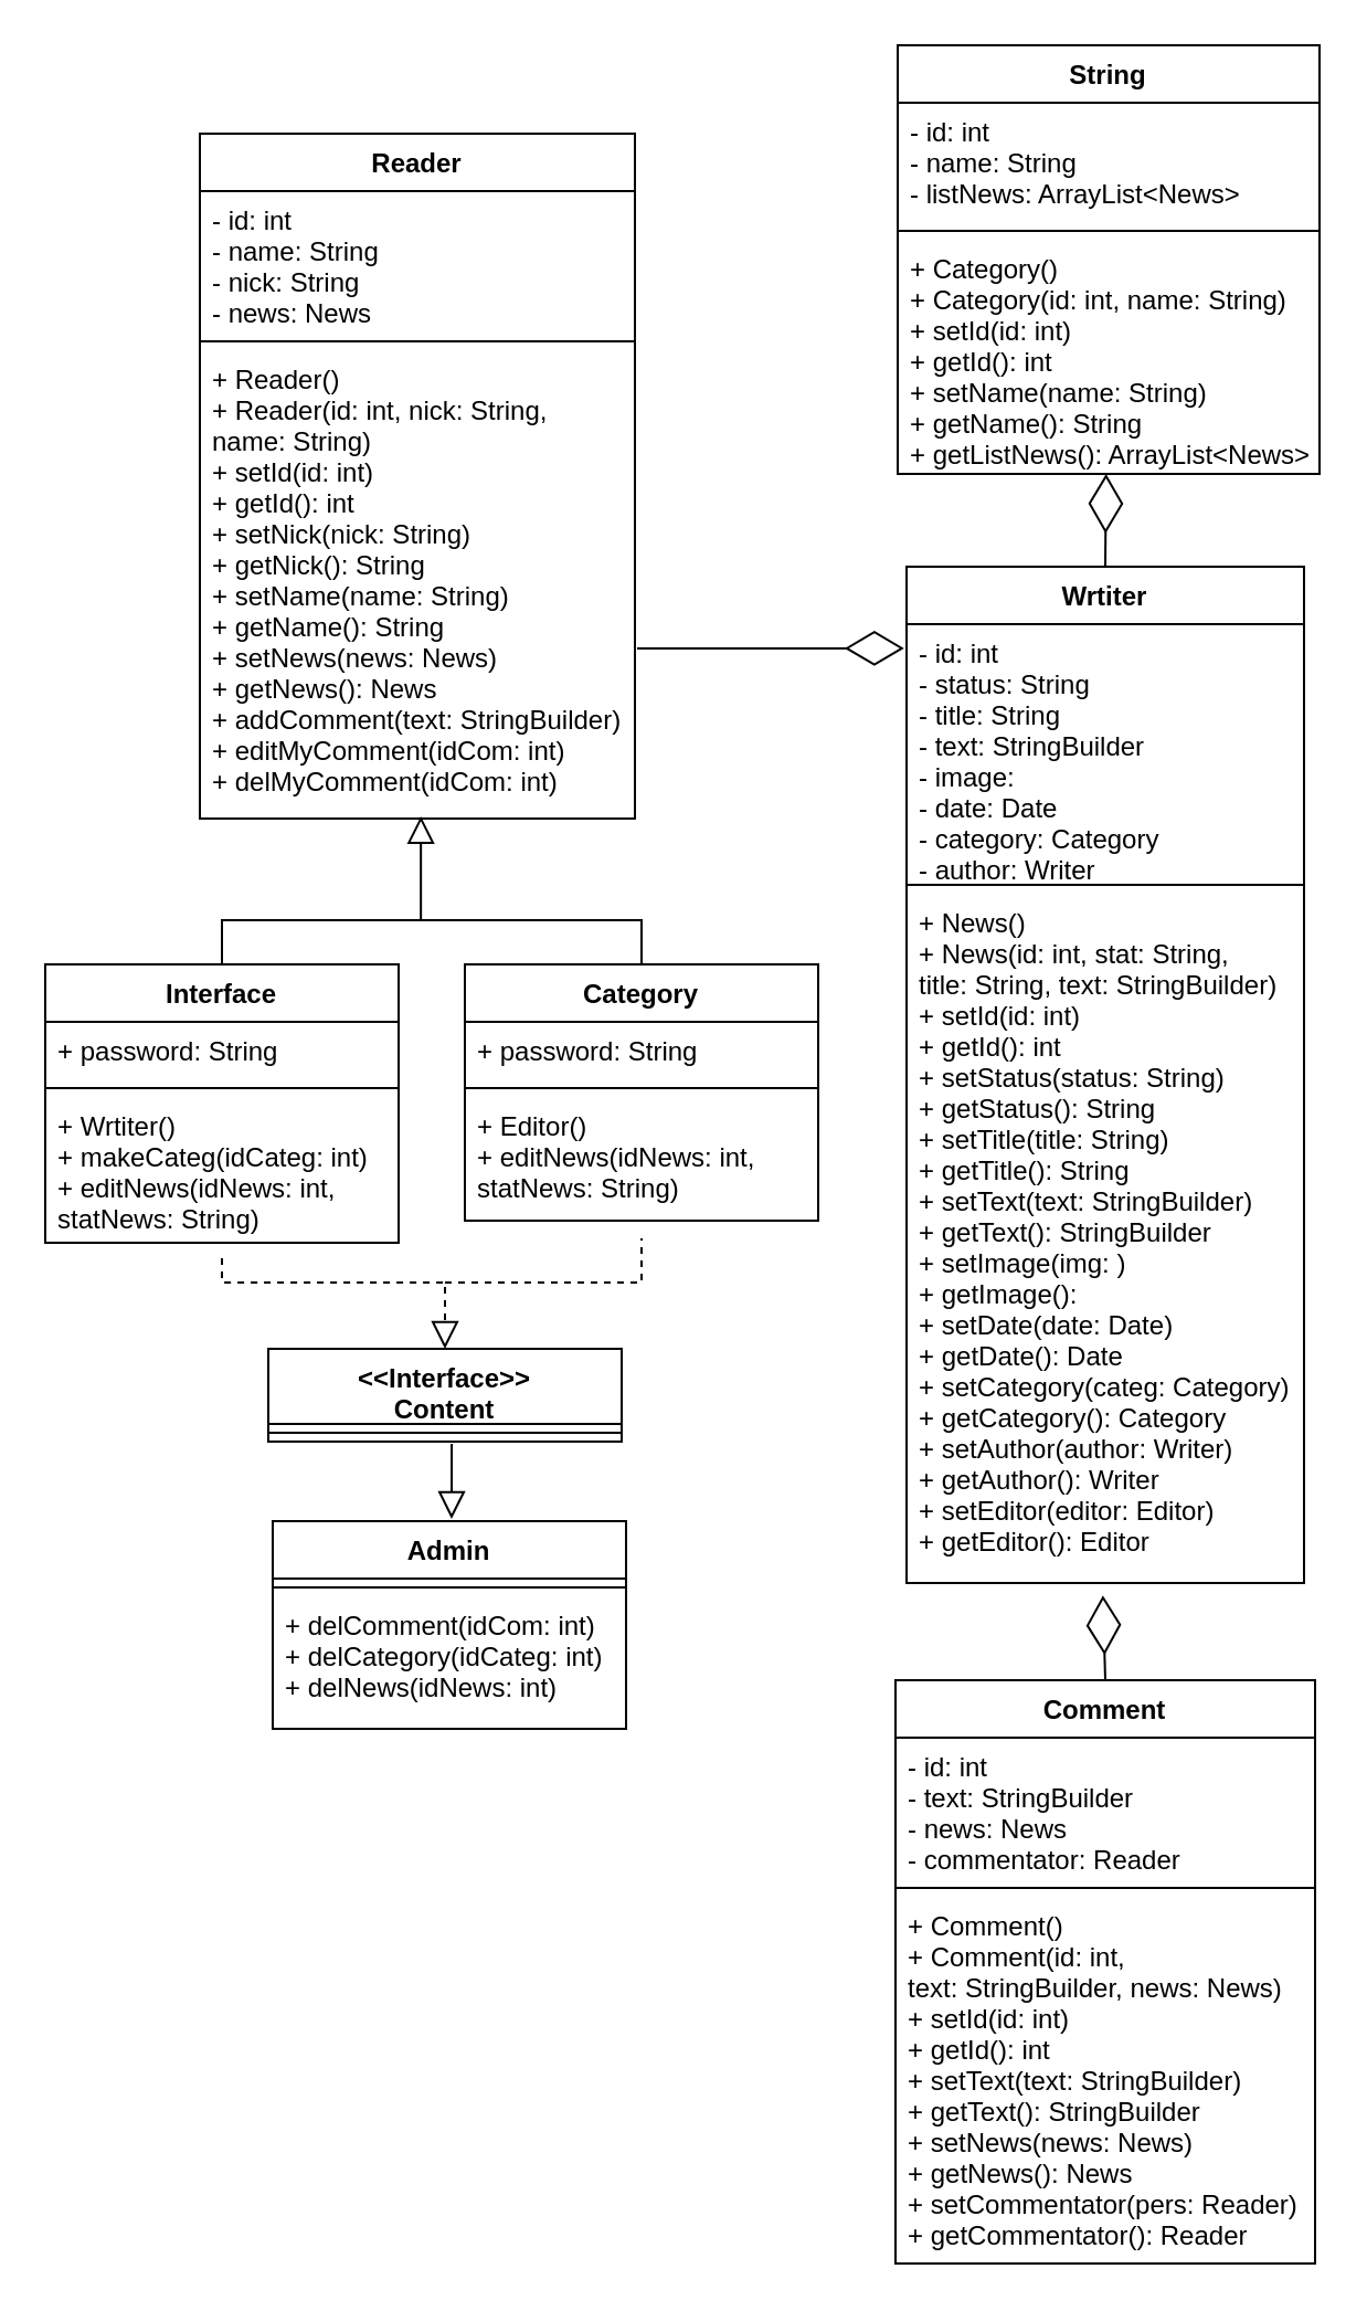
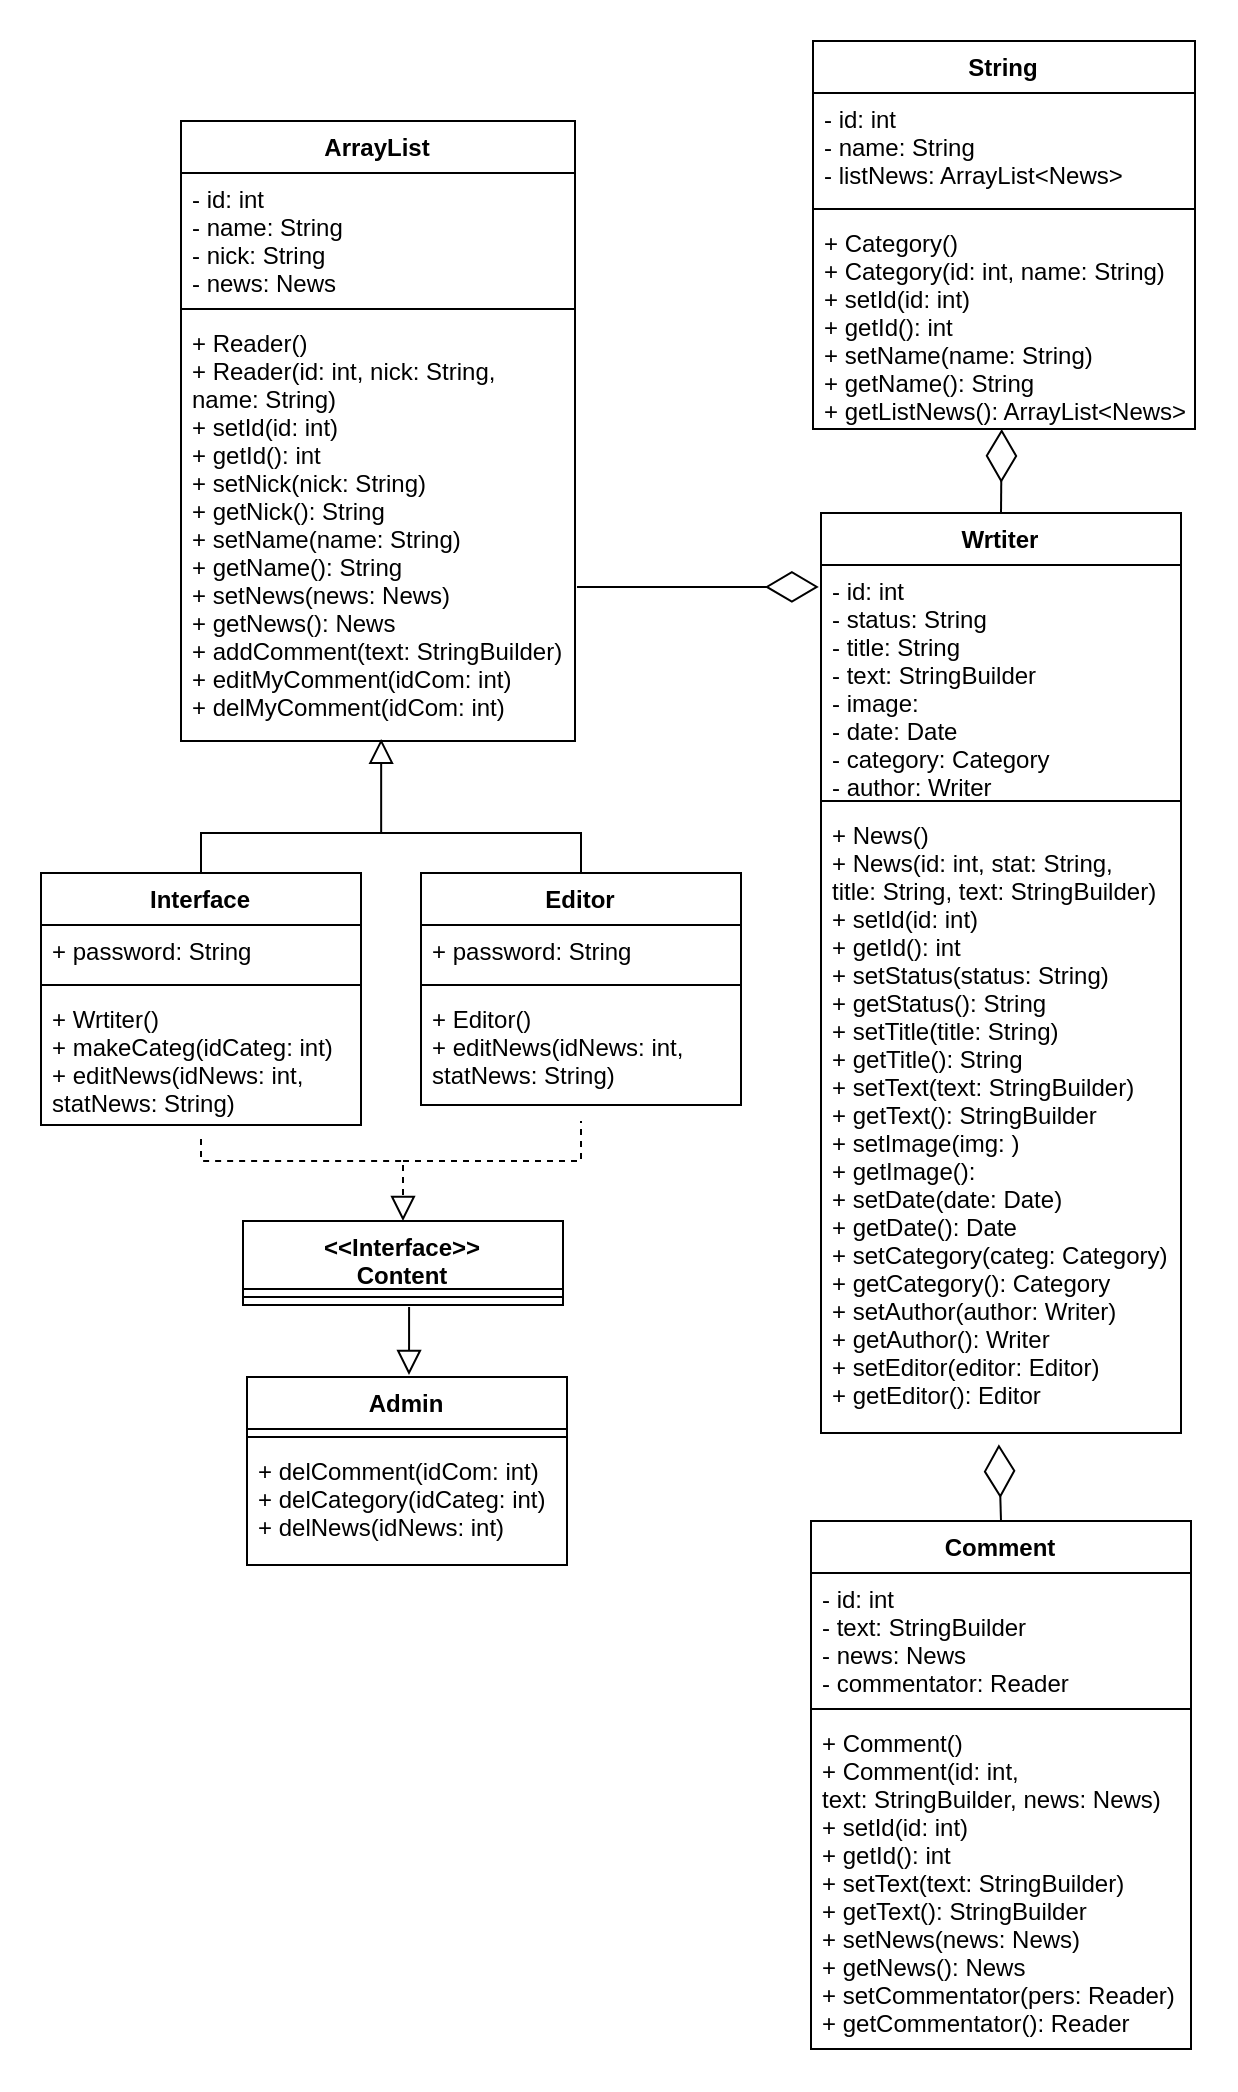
- <mxCell id="14" value="Reader" style="swimlane;fontStyle=1;align=center;verticalAlign=top;childLayout=stackLayout;horizontal=1;startSize=26;horizontalStack=0;resizeParent=1;resizeParentMax=0;resizeLast=0;collapsible=1;marginBottom=0;" parent="1" vertex="1"><mxGeometry x="90" y="60" width="197" height="310" as="geometry"><mxRectangle x="211" y="196" width="80" height="30" as="alternateBounds" /></mxGeometry></mxCell>
+ <mxCell id="14" value="ArrayList" style="swimlane;fontStyle=1;align=center;verticalAlign=top;childLayout=stackLayout;horizontal=1;startSize=26;horizontalStack=0;resizeParent=1;resizeParentMax=0;resizeLast=0;collapsible=1;marginBottom=0;" parent="1" vertex="1"><mxGeometry x="90" y="60" width="197" height="310" as="geometry"><mxRectangle x="211" y="196" width="80" height="30" as="alternateBounds" /></mxGeometry></mxCell>
- <mxCell id="18" value="Category" style="swimlane;fontStyle=1;align=center;verticalAlign=top;childLayout=stackLayout;horizontal=1;startSize=26;horizontalStack=0;resizeParent=1;resizeParentMax=0;resizeLast=0;collapsible=1;marginBottom=0;" parent="1" vertex="1"><mxGeometry x="210" y="436" width="160" height="116" as="geometry" /></mxCell>
+ <mxCell id="18" value="Editor" style="swimlane;fontStyle=1;align=center;verticalAlign=top;childLayout=stackLayout;horizontal=1;startSize=26;horizontalStack=0;resizeParent=1;resizeParentMax=0;resizeLast=0;collapsible=1;marginBottom=0;" parent="1" vertex="1"><mxGeometry x="210" y="436" width="160" height="116" as="geometry" /></mxCell>
